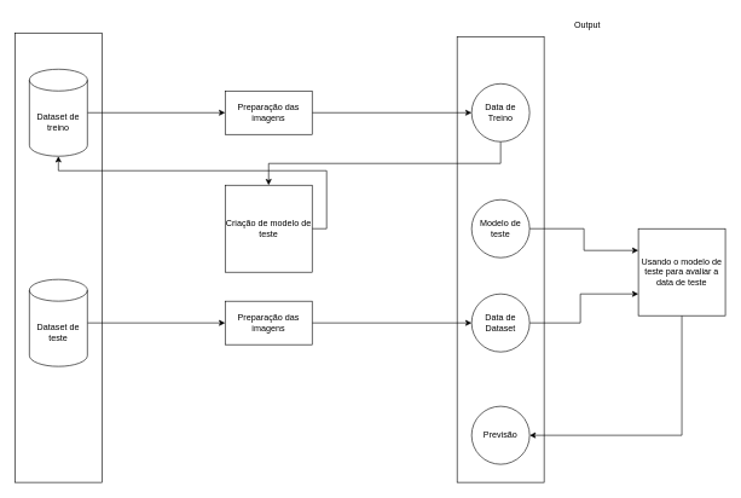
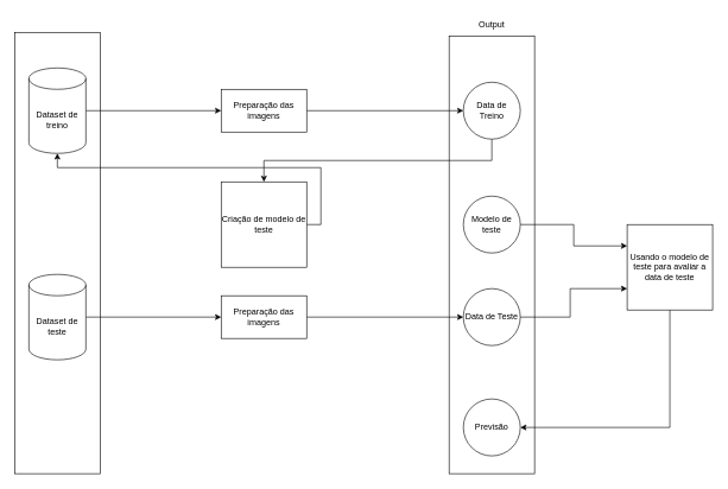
- <mxCell id="8" value="Output" style="text;html=1;align=center;verticalAlign=middle;whiteSpace=wrap;rounded=0;" vertex="1" parent="1"><mxGeometry x="780" y="20" width="60" height="30" as="geometry" /></mxCell>
+ <mxCell id="8" value="Output" style="text;html=1;align=center;verticalAlign=middle;whiteSpace=wrap;rounded=0;" vertex="1" parent="1"><mxGeometry x="660" y="20" width="60" height="30" as="geometry" /></mxCell>
- <mxCell id="18" value="Data de Dataset" style="ellipse;whiteSpace=wrap;html=1;aspect=fixed;" vertex="1" parent="1"><mxGeometry x="650" y="405" width="80" height="80" as="geometry" /></mxCell>
+ <mxCell id="18" value="Data de Teste" style="ellipse;whiteSpace=wrap;html=1;aspect=fixed;" vertex="1" parent="1"><mxGeometry x="650" y="405" width="80" height="80" as="geometry" /></mxCell>
